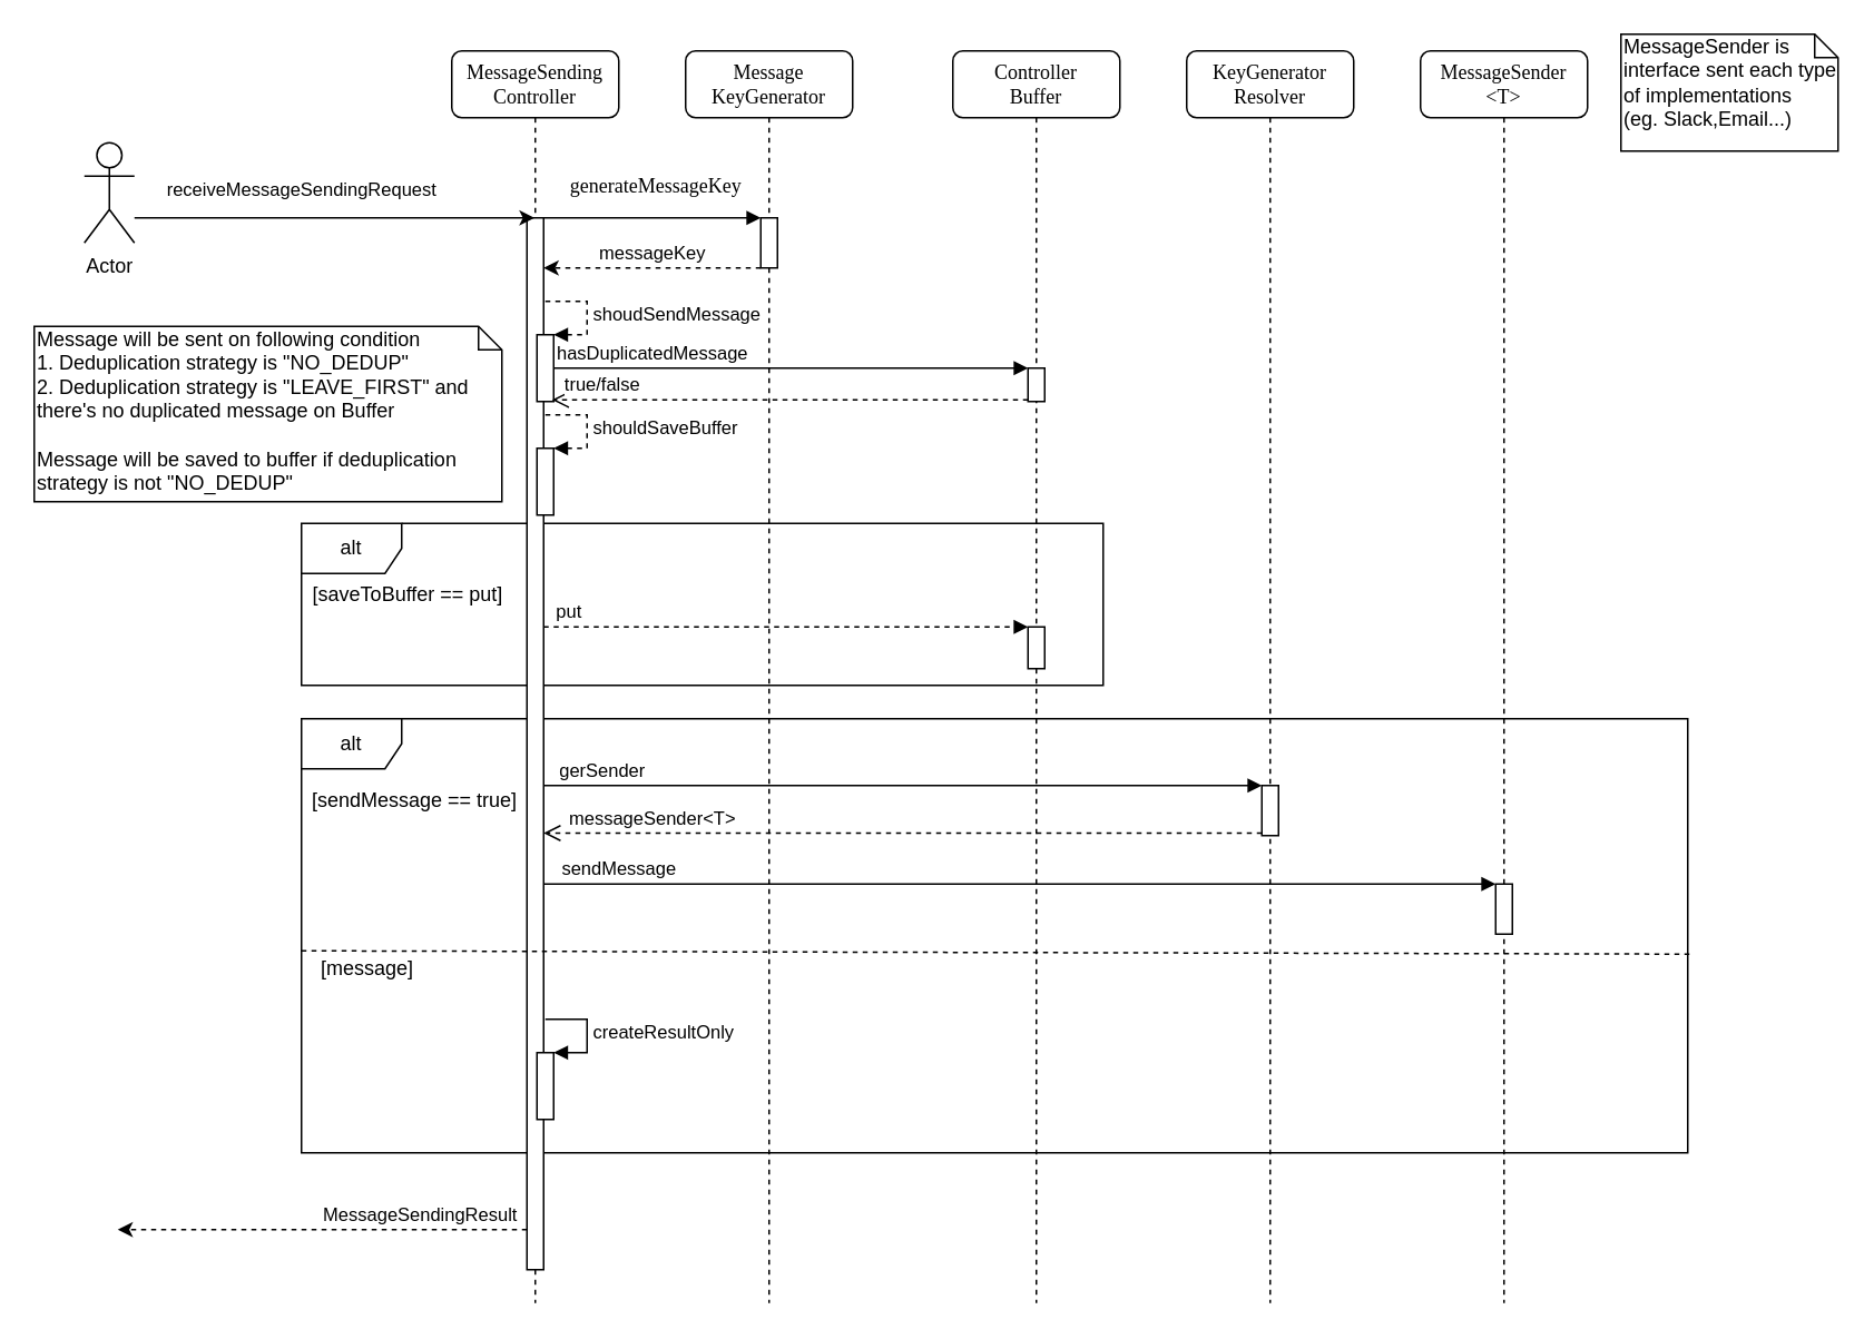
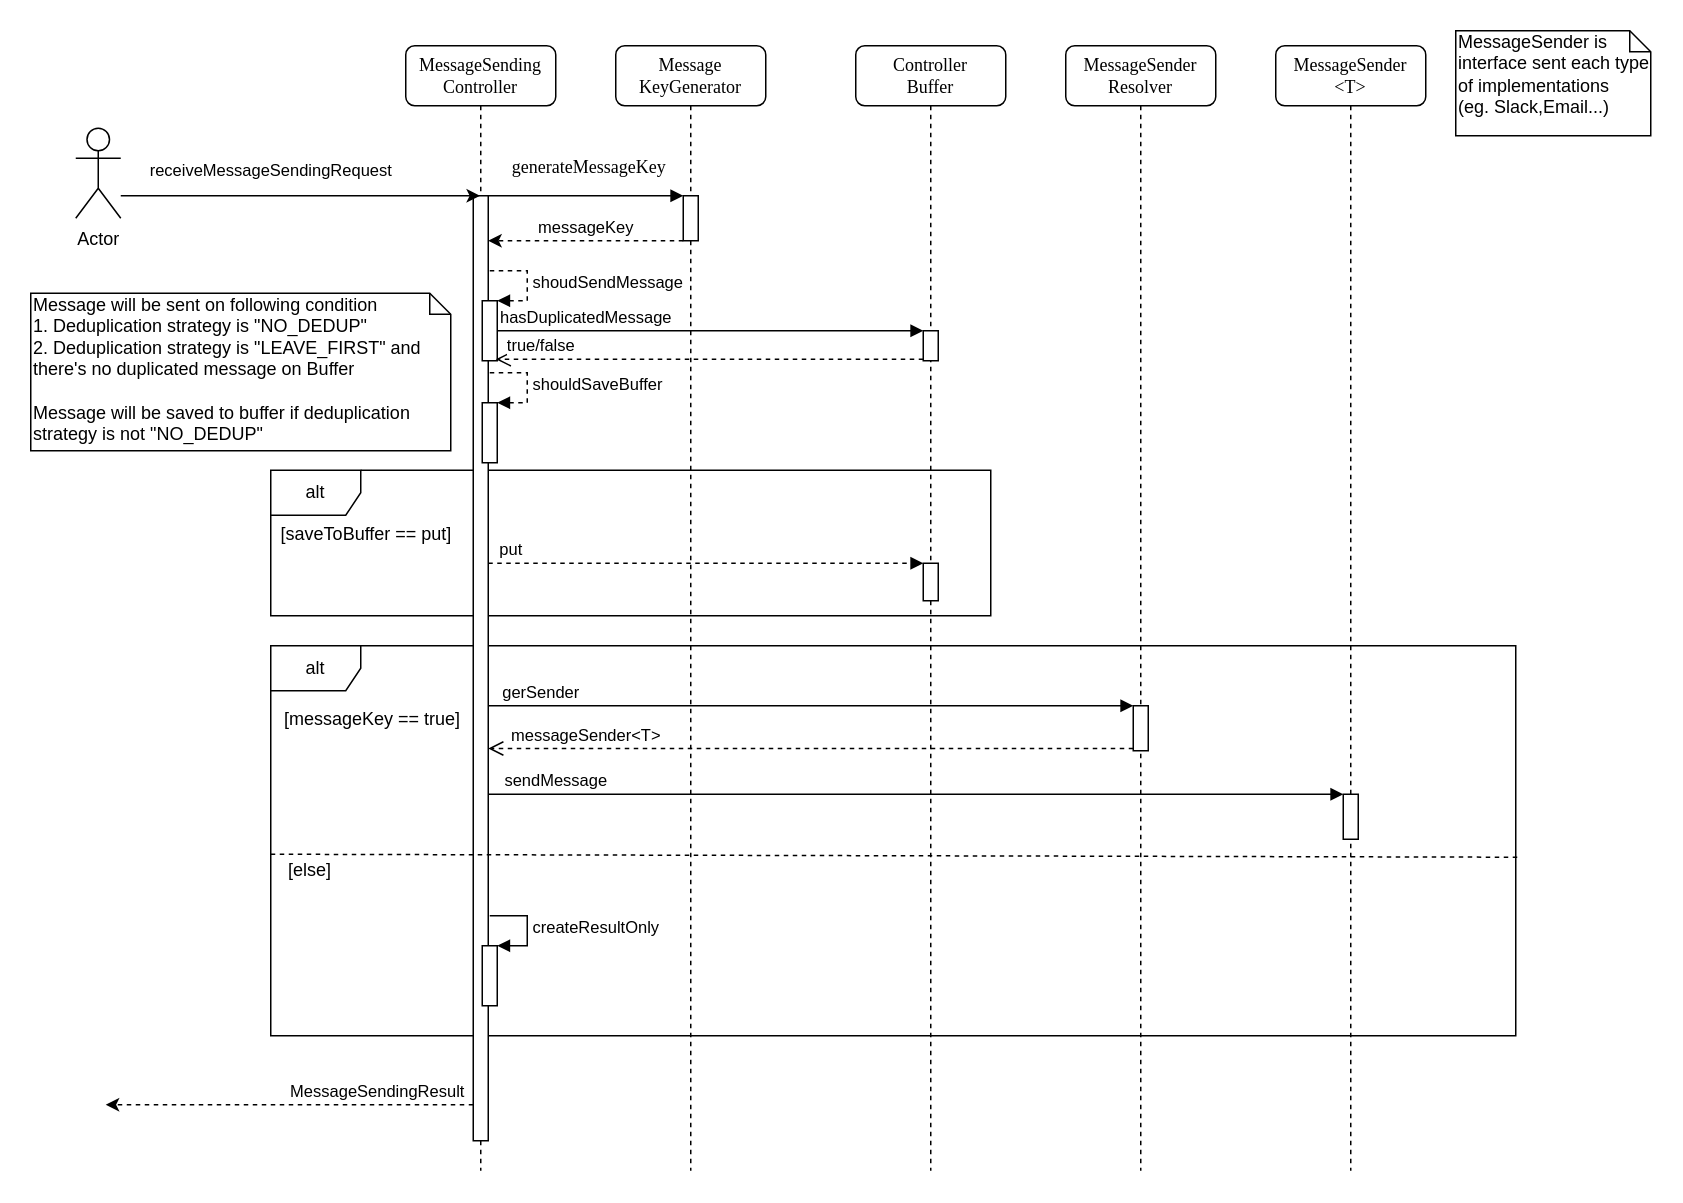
- <mxCell id="9" value="KeyGenerator&lt;br&gt;Resolver" style="shape=umlLifeline;perimeter=lifelinePerimeter;whiteSpace=wrap;html=1;container=1;collapsible=0;recursiveResize=0;outlineConnect=0;rounded=1;shadow=0;comic=0;labelBackgroundColor=none;strokeWidth=1;fontFamily=Verdana;fontSize=12;align=center;" parent="1" vertex="1"><mxGeometry x="710" y="30" width="100" height="750" as="geometry" /></mxCell>
+ <mxCell id="9" value="MessageSender&lt;br&gt;Resolver" style="shape=umlLifeline;perimeter=lifelinePerimeter;whiteSpace=wrap;html=1;container=1;collapsible=0;recursiveResize=0;outlineConnect=0;rounded=1;shadow=0;comic=0;labelBackgroundColor=none;strokeWidth=1;fontFamily=Verdana;fontSize=12;align=center;" parent="1" vertex="1"><mxGeometry x="710" y="30" width="100" height="750" as="geometry" /></mxCell>
- <mxCell id="32" value="[sendMessage == true]" style="text;html=1;align=center;verticalAlign=middle;whiteSpace=wrap;rounded=0;shadow=0;" vertex="1" parent="1"><mxGeometry x="183" y="469" width="130" height="20" as="geometry" /></mxCell>
+ <mxCell id="32" value="[messageKey == true]" style="text;html=1;align=center;verticalAlign=middle;whiteSpace=wrap;rounded=0;shadow=0;" vertex="1" parent="1"><mxGeometry x="183" y="469" width="130" height="20" as="geometry" /></mxCell>
- <mxCell id="34" value="[message]" style="text;html=1;align=left;verticalAlign=middle;whiteSpace=wrap;rounded=0;shadow=0;" vertex="1" parent="1"><mxGeometry x="190" y="570" width="120" height="20" as="geometry" /></mxCell>
+ <mxCell id="34" value="[else]" style="text;html=1;align=left;verticalAlign=middle;whiteSpace=wrap;rounded=0;shadow=0;" vertex="1" parent="1"><mxGeometry x="190" y="570" width="120" height="20" as="geometry" /></mxCell>
